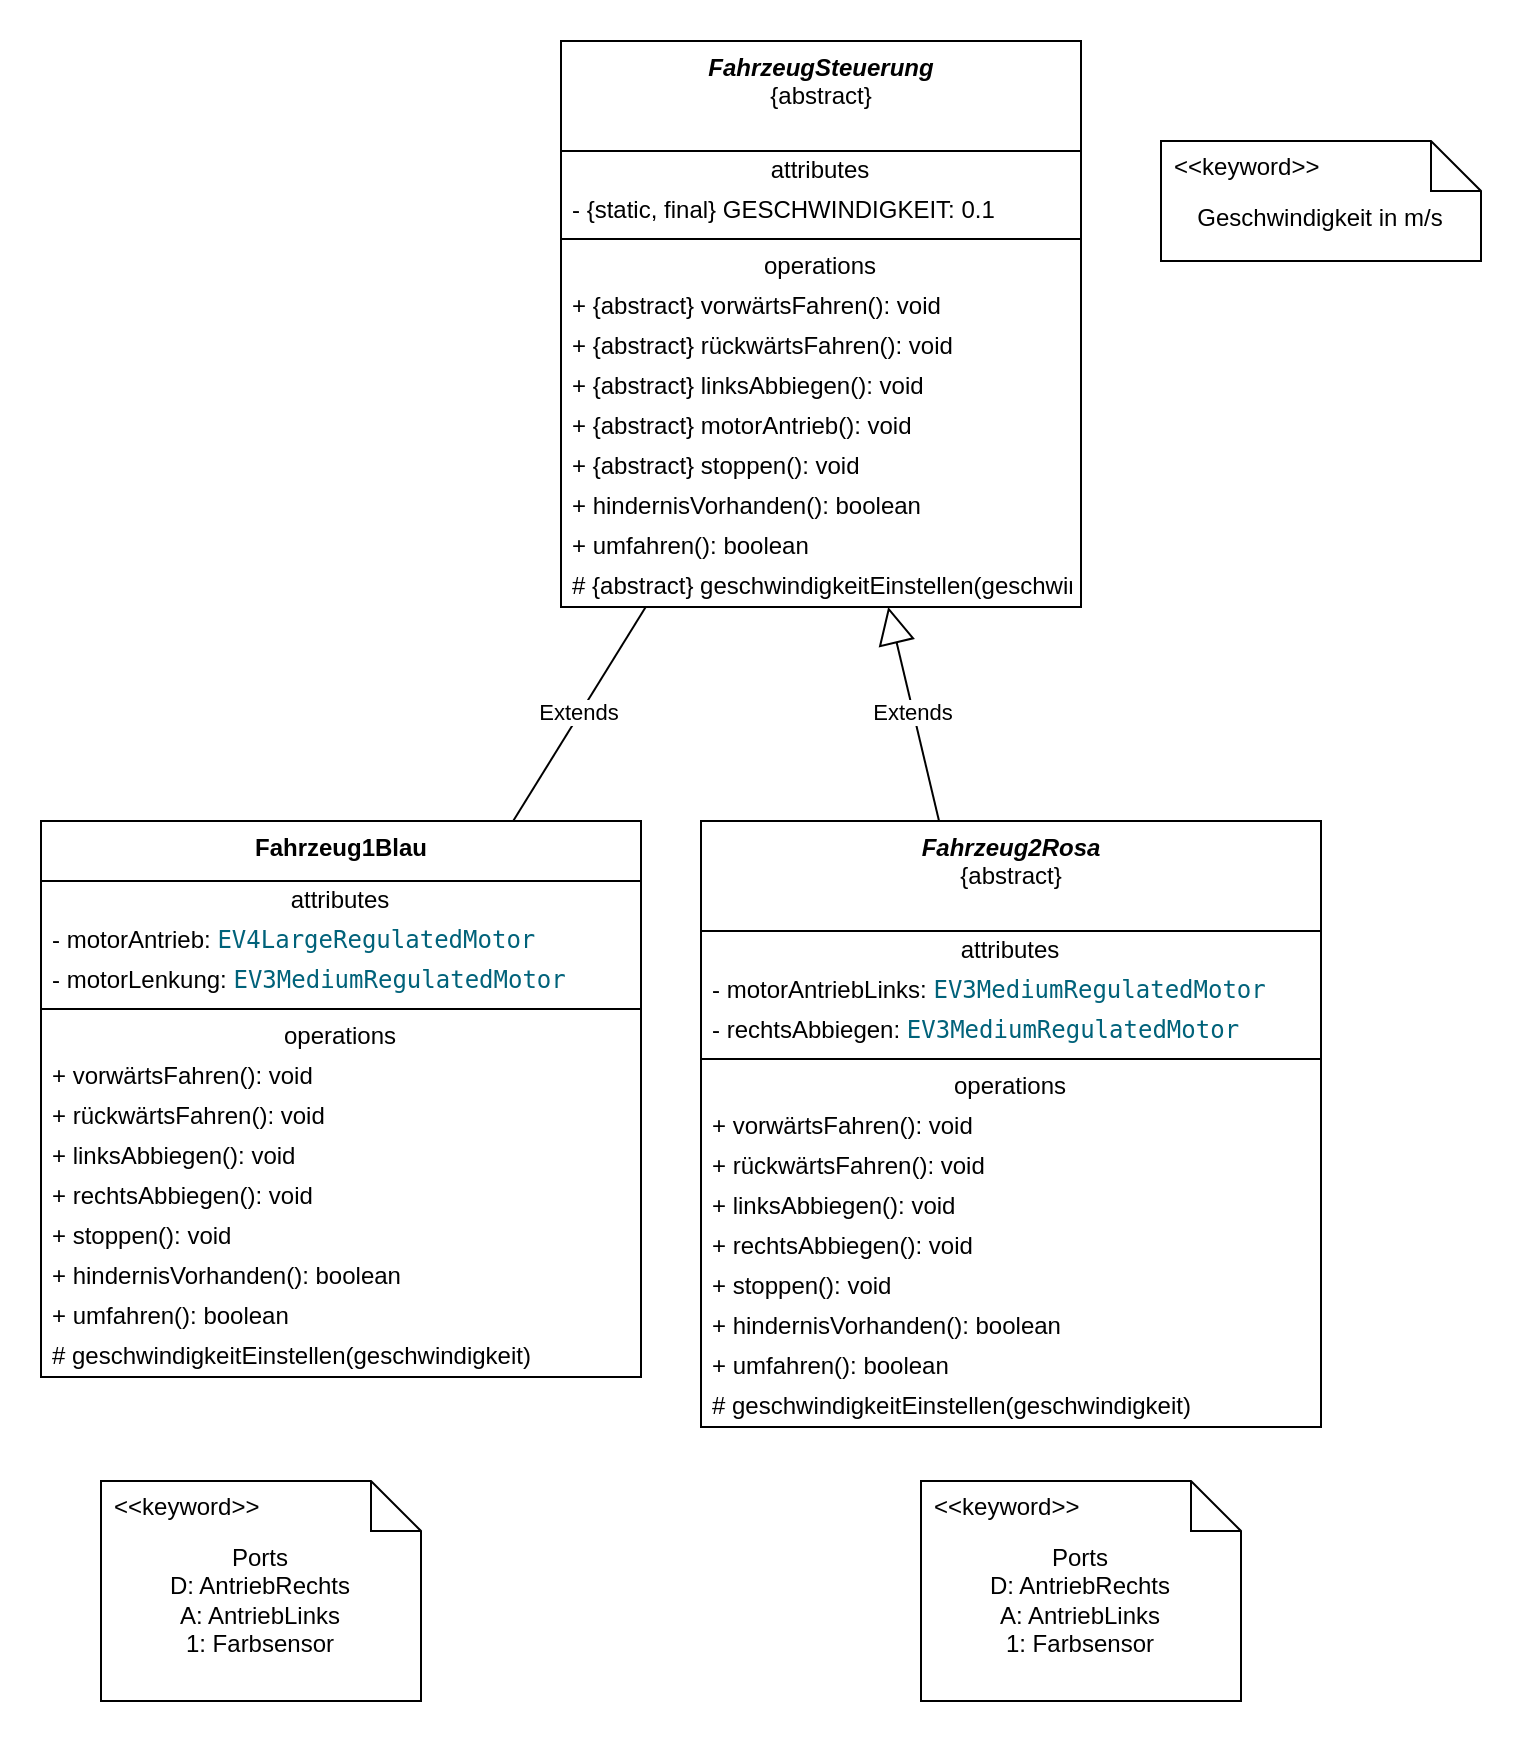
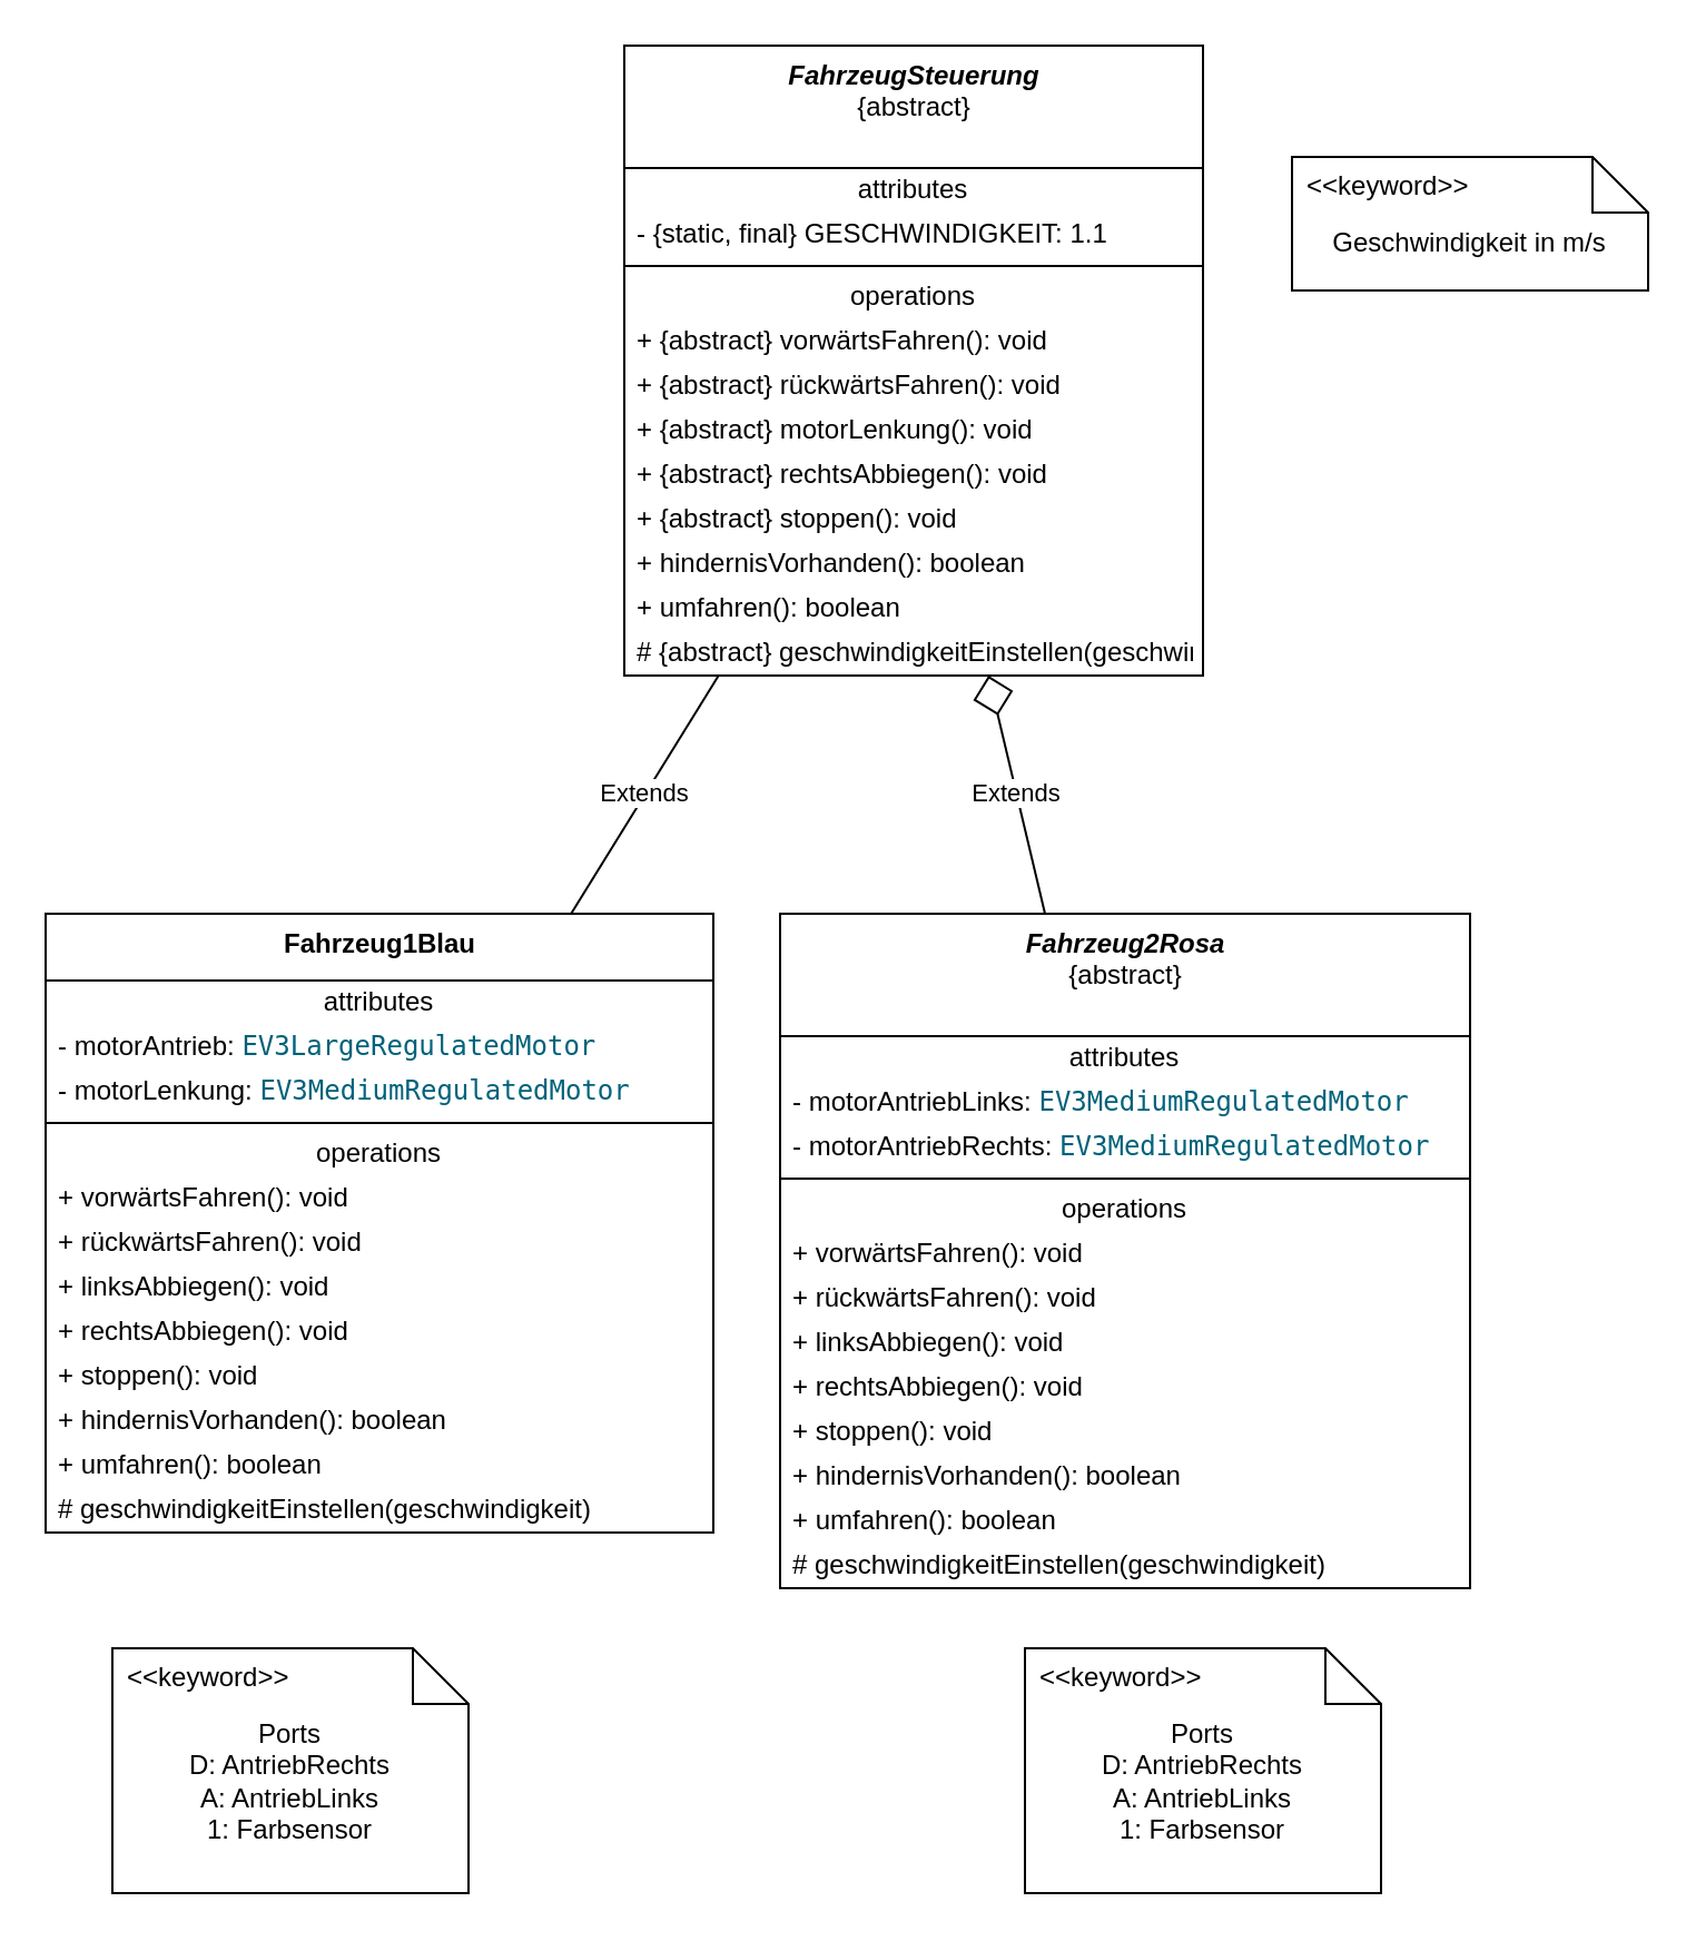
- <mxCell id="4" value="- {static, final} GESCHWINDIGKEIT: 0.1" style="text;html=1;strokeColor=none;fillColor=none;align=left;verticalAlign=middle;spacingLeft=4;spacingRight=4;overflow=hidden;rotatable=0;points=[[0,0.5],[1,0.5]];portConstraint=eastwest;" vertex="1" parent="2"><mxGeometry y="75" width="260" height="20" as="geometry" /></mxCell>
+ <mxCell id="4" value="- {static, final} GESCHWINDIGKEIT: 1.1" style="text;html=1;strokeColor=none;fillColor=none;align=left;verticalAlign=middle;spacingLeft=4;spacingRight=4;overflow=hidden;rotatable=0;points=[[0,0.5],[1,0.5]];portConstraint=eastwest;" vertex="1" parent="2"><mxGeometry y="75" width="260" height="20" as="geometry" /></mxCell>
- <mxCell id="9" value="+&amp;nbsp;&lt;span style=&quot;text-align: center;&quot;&gt;{abstract}&amp;nbsp;&lt;/span&gt;linksAbbiegen(): void" style="text;html=1;strokeColor=none;fillColor=none;align=left;verticalAlign=middle;spacingLeft=4;spacingRight=4;overflow=hidden;rotatable=0;points=[[0,0.5],[1,0.5]];portConstraint=eastwest;" vertex="1" parent="2"><mxGeometry y="163" width="260" height="20" as="geometry" /></mxCell>
+ <mxCell id="9" value="+&amp;nbsp;&lt;span style=&quot;text-align: center;&quot;&gt;{abstract}&amp;nbsp;&lt;/span&gt;motorLenkung(): void" style="text;html=1;strokeColor=none;fillColor=none;align=left;verticalAlign=middle;spacingLeft=4;spacingRight=4;overflow=hidden;rotatable=0;points=[[0,0.5],[1,0.5]];portConstraint=eastwest;" vertex="1" parent="2"><mxGeometry y="163" width="260" height="20" as="geometry" /></mxCell>
- <mxCell id="10" value="+&amp;nbsp;&lt;span style=&quot;text-align: center;&quot;&gt;{abstract}&amp;nbsp;&lt;/span&gt;motorAntrieb(): void" style="text;html=1;strokeColor=none;fillColor=none;align=left;verticalAlign=middle;spacingLeft=4;spacingRight=4;overflow=hidden;rotatable=0;points=[[0,0.5],[1,0.5]];portConstraint=eastwest;" vertex="1" parent="2"><mxGeometry y="183" width="260" height="20" as="geometry" /></mxCell>
+ <mxCell id="10" value="+&amp;nbsp;&lt;span style=&quot;text-align: center;&quot;&gt;{abstract}&amp;nbsp;&lt;/span&gt;rechtsAbbiegen(): void" style="text;html=1;strokeColor=none;fillColor=none;align=left;verticalAlign=middle;spacingLeft=4;spacingRight=4;overflow=hidden;rotatable=0;points=[[0,0.5],[1,0.5]];portConstraint=eastwest;" vertex="1" parent="2"><mxGeometry y="183" width="260" height="20" as="geometry" /></mxCell>
- <mxCell id="46" value="Extends" style="endArrow=block;endSize=16;endFill=0;html=1;rounded=0;" edge="1" parent="1" source="31" target="2"><mxGeometry width="160" relative="1" as="geometry"><mxPoint x="266.09" y="420" as="sourcePoint" /><mxPoint x="332.361" y="313" as="targetPoint" /></mxGeometry></mxCell>
+ <mxCell id="46" value="Extends" style="endArrow=diamond;endSize=16;endFill=0;html=1;rounded=0;" edge="1" parent="1" source="31" target="2"><mxGeometry width="160" relative="1" as="geometry"><mxPoint x="266.09" y="420" as="sourcePoint" /><mxPoint x="332.361" y="313" as="targetPoint" /></mxGeometry></mxCell>
- <mxCell id="19" value="- motorAntrieb:&amp;nbsp;&lt;span style=&quot;color: rgb(0, 98, 122); background-color: rgb(255, 255, 255); font-family: &amp;quot;JetBrains Mono&amp;quot;, monospace;&quot;&gt;EV4LargeRegulatedMotor&lt;/span&gt;" style="text;html=1;strokeColor=none;fillColor=none;align=left;verticalAlign=middle;spacingLeft=4;spacingRight=4;overflow=hidden;rotatable=0;points=[[0,0.5],[1,0.5]];portConstraint=eastwest;" vertex="1" parent="17"><mxGeometry y="50" width="300" height="20" as="geometry" /></mxCell>
+ <mxCell id="19" value="- motorAntrieb:&amp;nbsp;&lt;span style=&quot;color: rgb(0, 98, 122); background-color: rgb(255, 255, 255); font-family: &amp;quot;JetBrains Mono&amp;quot;, monospace;&quot;&gt;EV3LargeRegulatedMotor&lt;/span&gt;" style="text;html=1;strokeColor=none;fillColor=none;align=left;verticalAlign=middle;spacingLeft=4;spacingRight=4;overflow=hidden;rotatable=0;points=[[0,0.5],[1,0.5]];portConstraint=eastwest;" vertex="1" parent="17"><mxGeometry y="50" width="300" height="20" as="geometry" /></mxCell>
- <mxCell id="34" value="- rechtsAbbiegen:&amp;nbsp;&lt;span style=&quot;color: rgb(0, 98, 122); background-color: rgb(255, 255, 255); font-family: &amp;quot;JetBrains Mono&amp;quot;, monospace;&quot;&gt;EV3MediumRegulatedMotor&lt;/span&gt;" style="text;html=1;strokeColor=none;fillColor=none;align=left;verticalAlign=middle;spacingLeft=4;spacingRight=4;overflow=hidden;rotatable=0;points=[[0,0.5],[1,0.5]];portConstraint=eastwest;" vertex="1" parent="31"><mxGeometry y="95" width="310" height="20" as="geometry" /></mxCell>
+ <mxCell id="34" value="- motorAntriebRechts:&amp;nbsp;&lt;span style=&quot;color: rgb(0, 98, 122); background-color: rgb(255, 255, 255); font-family: &amp;quot;JetBrains Mono&amp;quot;, monospace;&quot;&gt;EV3MediumRegulatedMotor&lt;/span&gt;" style="text;html=1;strokeColor=none;fillColor=none;align=left;verticalAlign=middle;spacingLeft=4;spacingRight=4;overflow=hidden;rotatable=0;points=[[0,0.5],[1,0.5]];portConstraint=eastwest;" vertex="1" parent="31"><mxGeometry y="95" width="310" height="20" as="geometry" /></mxCell>
